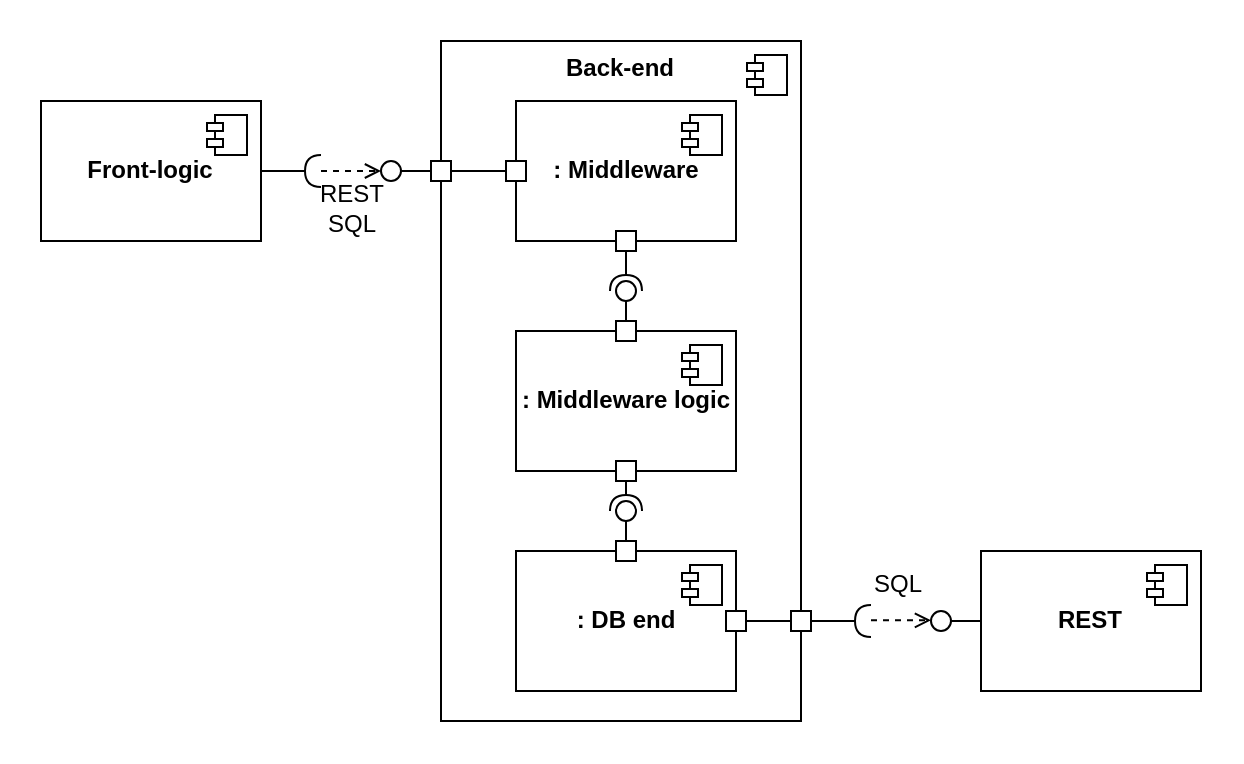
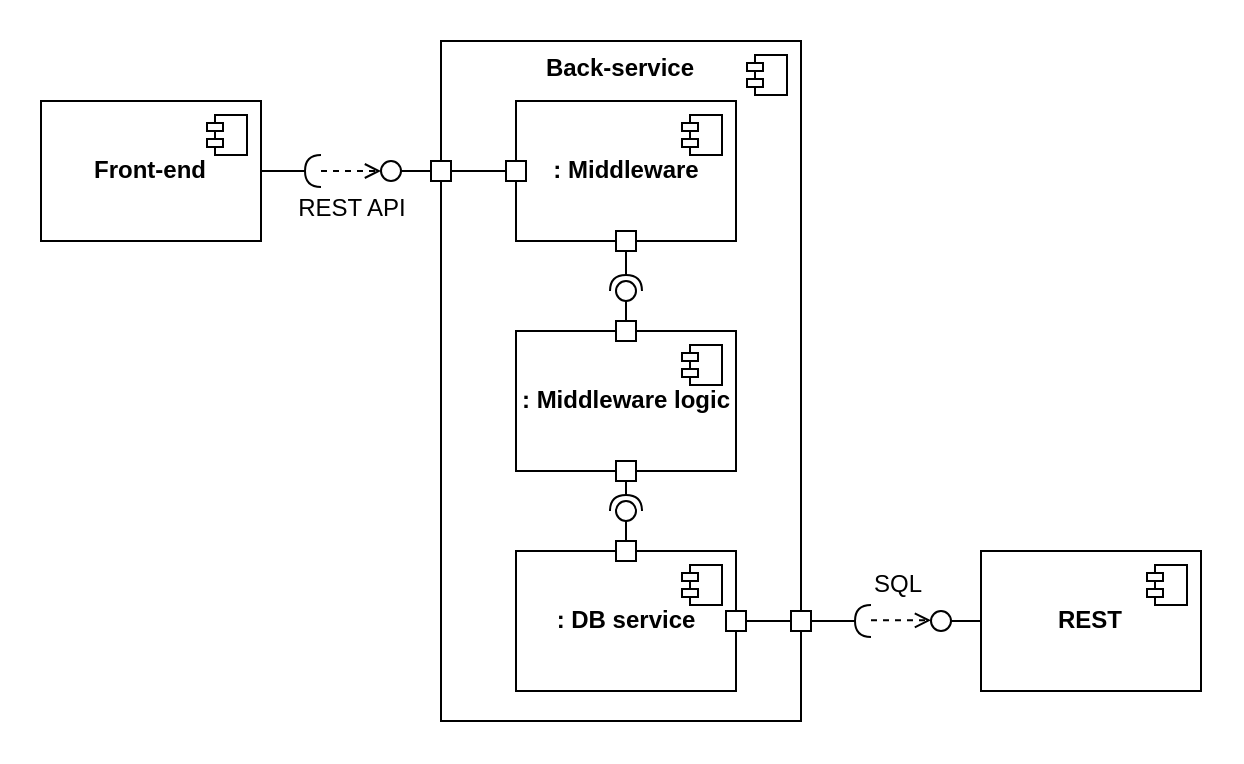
- <mxCell id="2" value="&lt;b&gt;Back-end&lt;/b&gt;" style="html=1;dropTarget=0;whiteSpace=wrap;verticalAlign=top;" parent="1" vertex="1"><mxGeometry x="220" y="20" width="180" height="340" as="geometry" /></mxCell>
+ <mxCell id="2" value="&lt;b&gt;Back-service&lt;/b&gt;" style="html=1;dropTarget=0;whiteSpace=wrap;verticalAlign=top;" parent="1" vertex="1"><mxGeometry x="220" y="20" width="180" height="340" as="geometry" /></mxCell>
- <mxCell id="32" value="&lt;b&gt;Front-logic&lt;/b&gt;" style="html=1;dropTarget=0;whiteSpace=wrap;" parent="1" vertex="1"><mxGeometry x="20" y="50" width="110" height="70" as="geometry" /></mxCell>
+ <mxCell id="32" value="&lt;b&gt;Front-end&lt;/b&gt;" style="html=1;dropTarget=0;whiteSpace=wrap;" parent="1" vertex="1"><mxGeometry x="20" y="50" width="110" height="70" as="geometry" /></mxCell>
- <mxCell id="41" value="REST SQL" style="text;html=1;align=center;verticalAlign=middle;whiteSpace=wrap;rounded=0;" parent="1" vertex="1"><mxGeometry x="146" y="89" width="60" height="30" as="geometry" /></mxCell>
+ <mxCell id="41" value="REST API" style="text;html=1;align=center;verticalAlign=middle;whiteSpace=wrap;rounded=0;" parent="1" vertex="1"><mxGeometry x="146" y="89" width="60" height="30" as="geometry" /></mxCell>
- <mxCell id="6" value="&lt;b&gt;: DB end&lt;/b&gt;" style="html=1;dropTarget=0;whiteSpace=wrap;" parent="1" vertex="1"><mxGeometry x="257.5" y="275" width="110" height="70" as="geometry" /></mxCell>
+ <mxCell id="6" value="&lt;b&gt;: DB service&lt;/b&gt;" style="html=1;dropTarget=0;whiteSpace=wrap;" parent="1" vertex="1"><mxGeometry x="257.5" y="275" width="110" height="70" as="geometry" /></mxCell>
